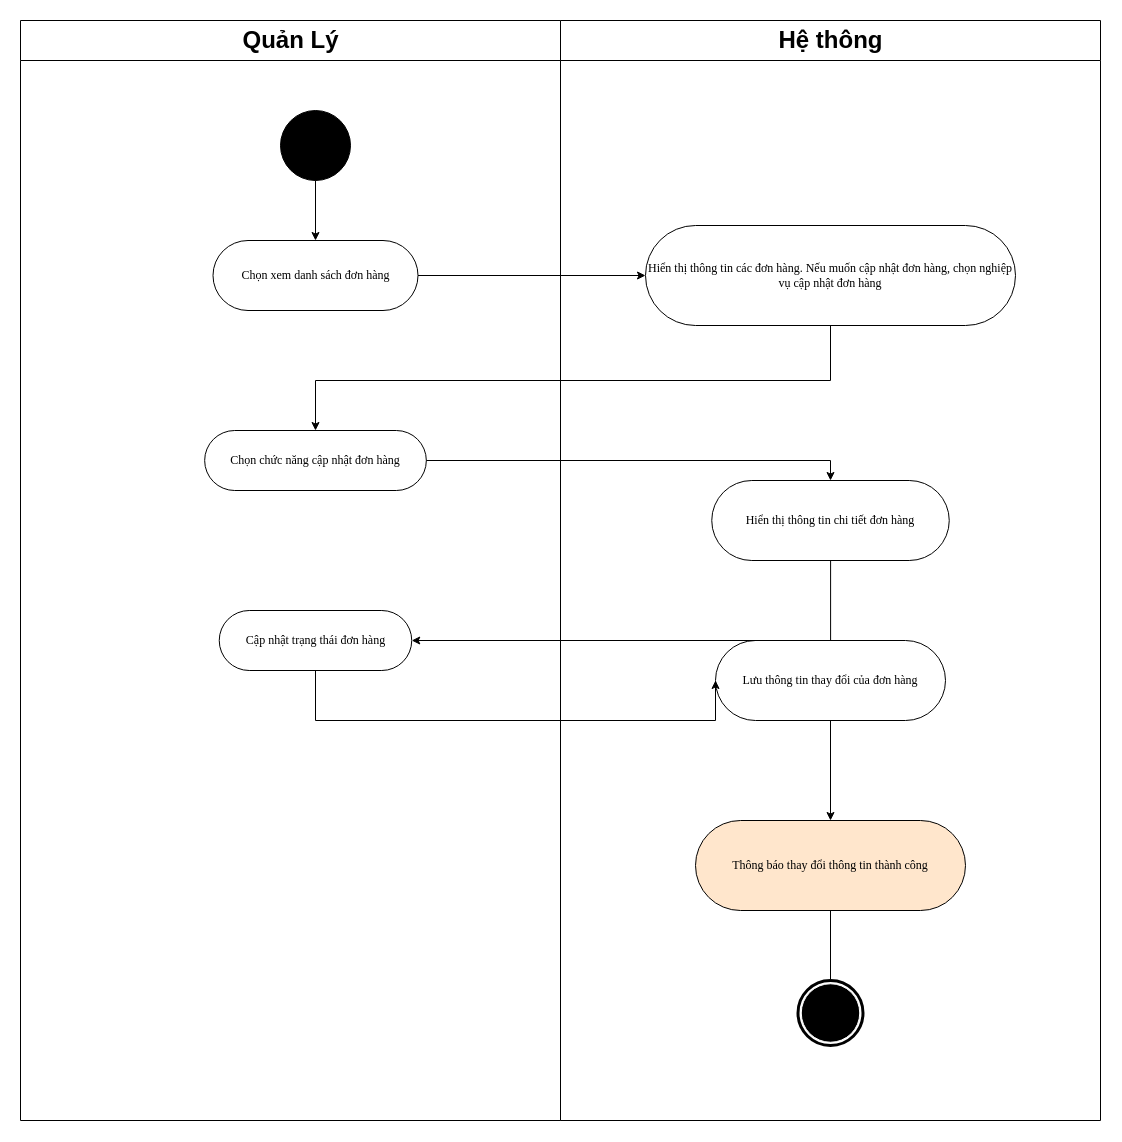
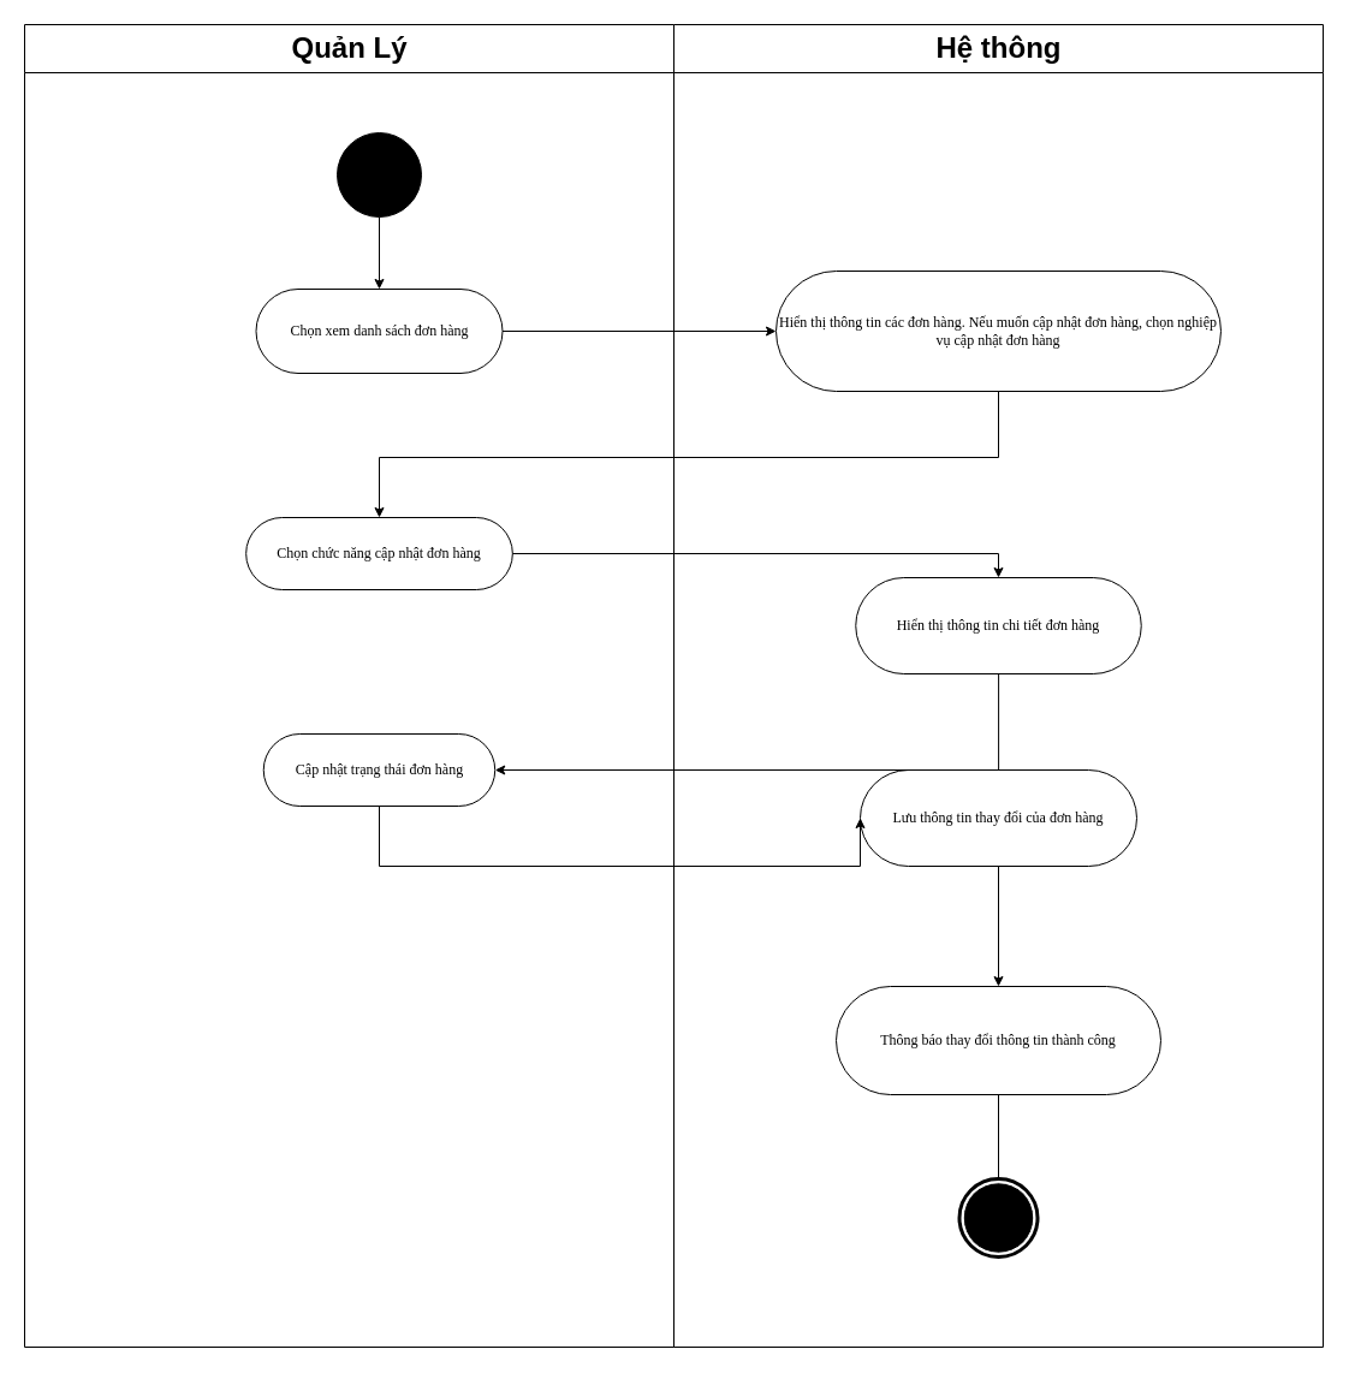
- <mxCell id="8" value="Thông báo thay đổi thông tin thành công" style="rounded=1;whiteSpace=wrap;html=1;shadow=0;comic=0;labelBackgroundColor=none;strokeWidth=1;fontFamily=Verdana;fontSize=12;align=center;arcSize=50;fillColor=#ffe6cc;" parent="2" vertex="1"><mxGeometry x="135" y="800" width="270" height="90" as="geometry" /></mxCell>
+ <mxCell id="8" value="Thông báo thay đổi thông tin thành công" style="rounded=1;whiteSpace=wrap;html=1;shadow=0;comic=0;labelBackgroundColor=none;strokeWidth=1;fontFamily=Verdana;fontSize=12;align=center;arcSize=50;" parent="2" vertex="1"><mxGeometry x="135" y="800" width="270" height="90" as="geometry" /></mxCell>
